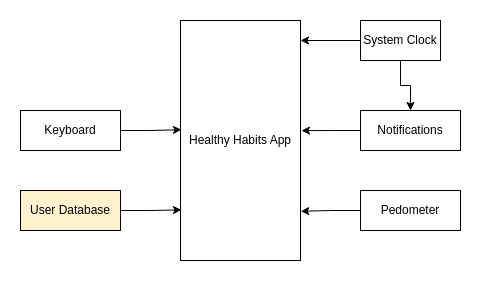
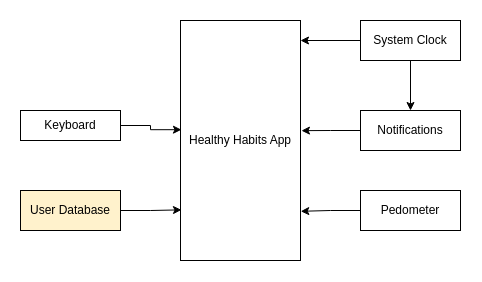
- <mxCell id="6" value="System Clock" style="rounded=0;whiteSpace=wrap;html=1;" vertex="1" parent="1"><mxGeometry x="360" y="20" width="80" height="40" as="geometry" /></mxCell>
+ <mxCell id="6" value="System Clock" style="rounded=0;whiteSpace=wrap;html=1;" vertex="1" parent="1"><mxGeometry x="360" y="20" width="100" height="40" as="geometry" /></mxCell>
- <mxCell id="9" value="Keyboard" style="rounded=0;whiteSpace=wrap;html=1;" vertex="1" parent="1"><mxGeometry x="20" y="110" width="100" height="40" as="geometry" /></mxCell>
+ <mxCell id="9" value="Keyboard" style="rounded=0;whiteSpace=wrap;html=1;" vertex="1" parent="1"><mxGeometry x="20" y="110" width="100" height="30" as="geometry" /></mxCell>
